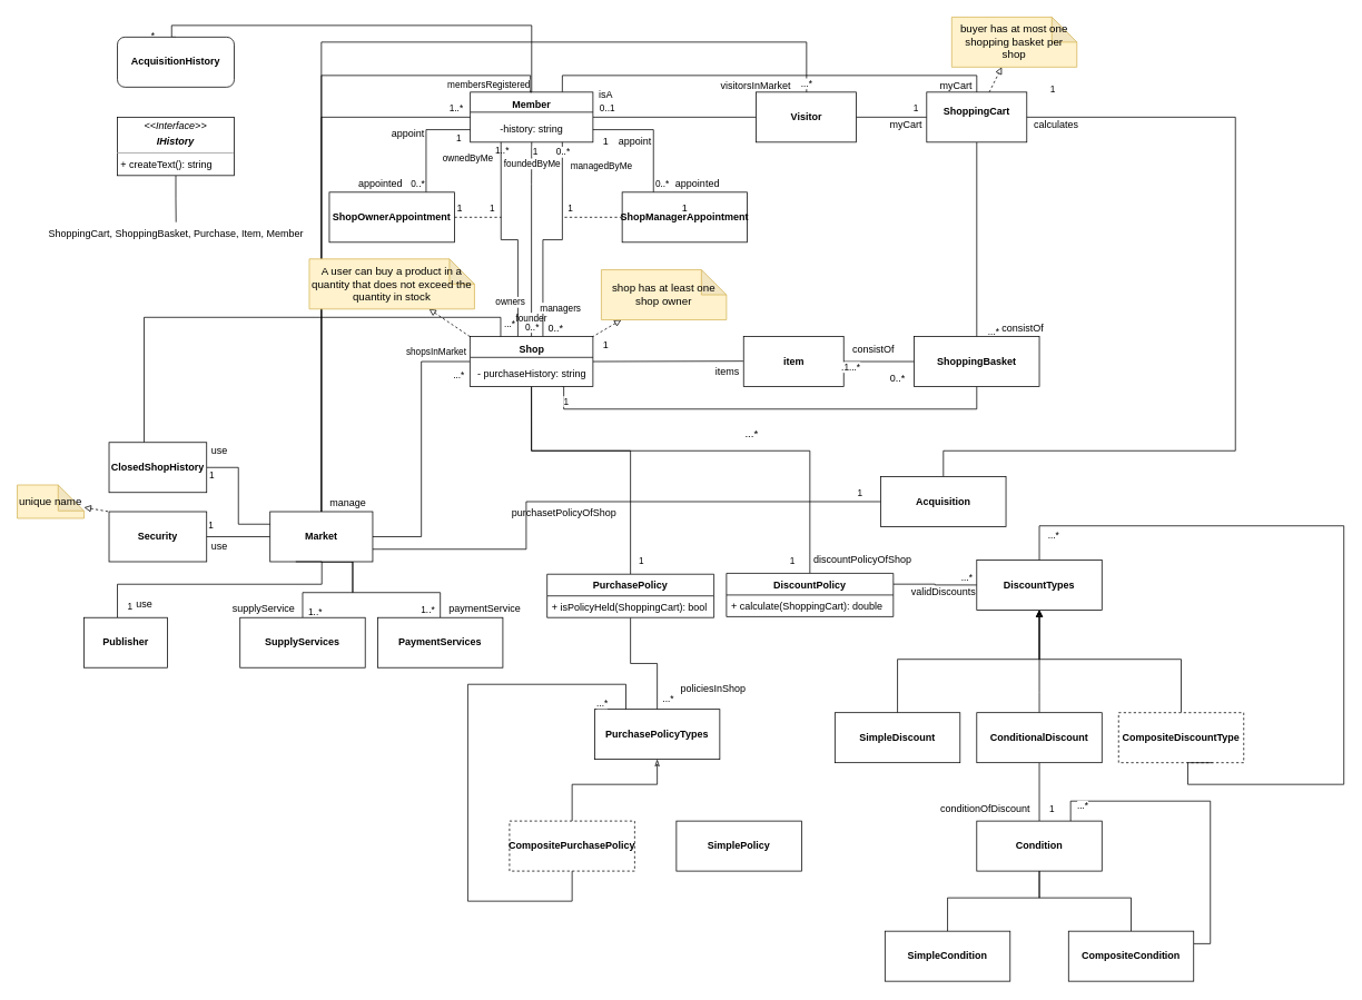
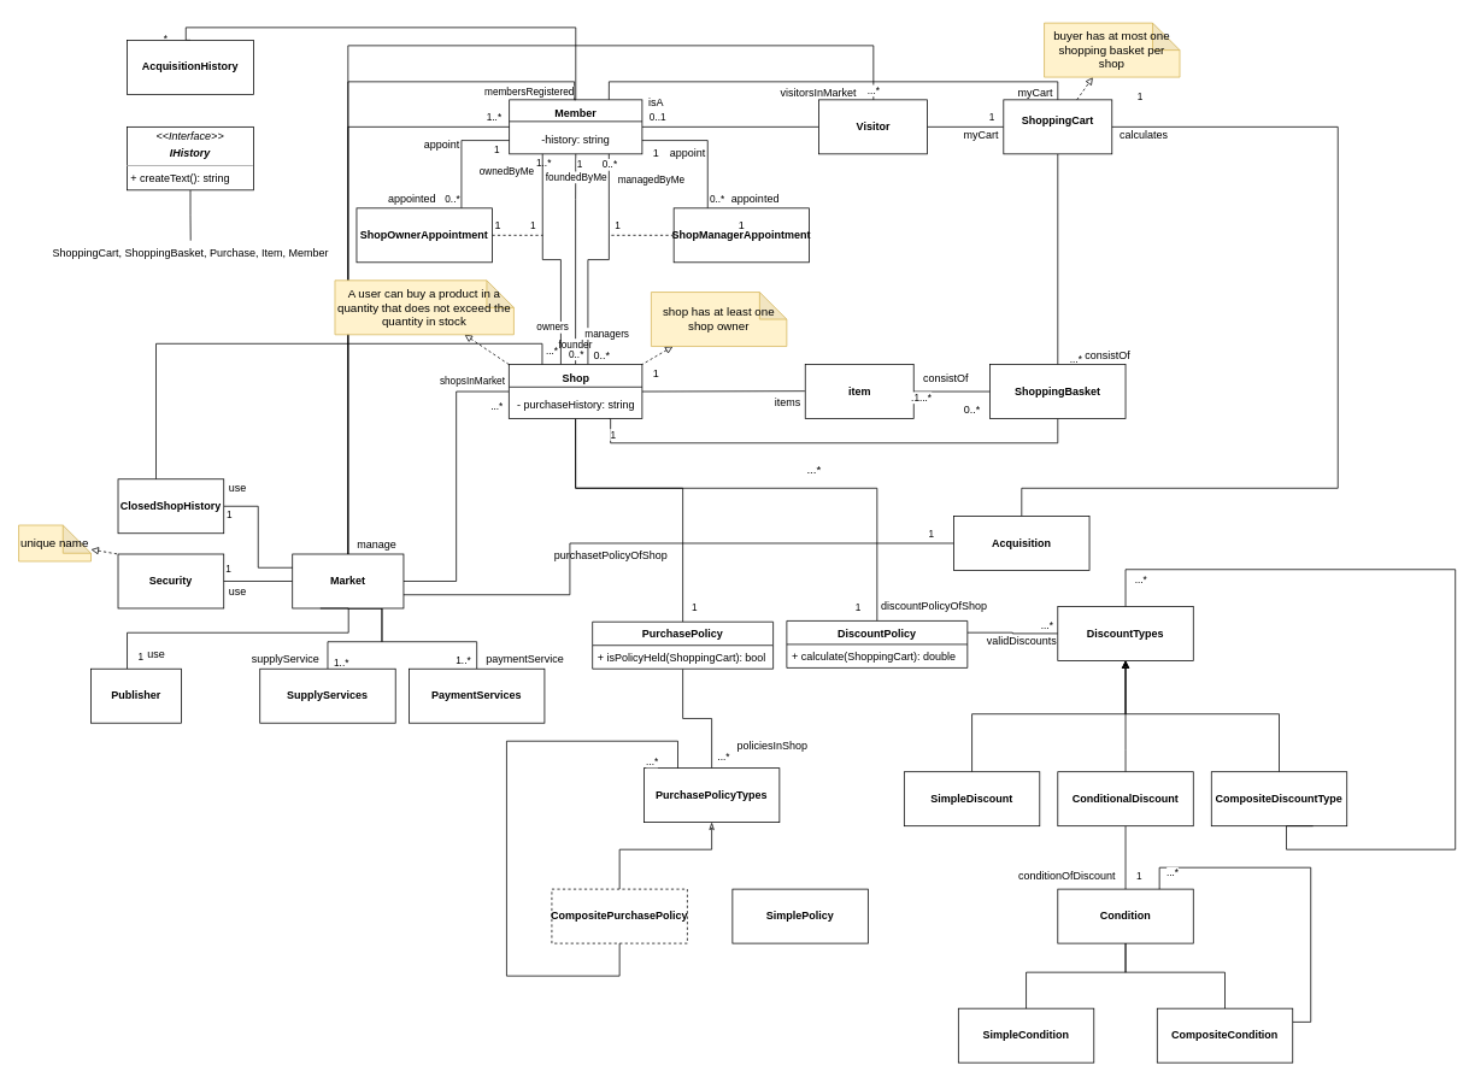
- <mxCell id="57" value="buyer has at most one shopping basket per shop" style="shape=note;whiteSpace=wrap;html=1;backgroundOutline=1;darkOpacity=0.05;fontSize=13;fillColor=#fff2cc;strokeColor=#d6b656;" parent="1" vertex="1"><mxGeometry x="1140" y="20" width="150" height="60" as="geometry" /></mxCell>
+ <mxCell id="57" value="buyer has at most one shopping basket per shop" style="shape=note;whiteSpace=wrap;html=1;backgroundOutline=1;darkOpacity=0.05;fontSize=13;fillColor=#fff2cc;strokeColor=#d6b656;" parent="1" vertex="1"><mxGeometry x="1155" y="25" width="150" height="60" as="geometry" /></mxCell>
- <mxCell id="110" value="&lt;b&gt;AcquisitionHistory&lt;/b&gt;" style="whiteSpace=wrap;html=1;rounded=1;" parent="1" vertex="1"><mxGeometry x="140" y="44" width="140" height="60" as="geometry" /></mxCell>
+ <mxCell id="110" value="&lt;b&gt;AcquisitionHistory&lt;/b&gt;" style="rounded=0;whiteSpace=wrap;html=1;" parent="1" vertex="1"><mxGeometry x="140" y="44" width="140" height="60" as="geometry" /></mxCell>
- <mxCell id="114" value="&lt;span style=&quot;font-weight: 700&quot;&gt;CompositeDiscountType&lt;br&gt;&lt;/span&gt;" style="rounded=0;whiteSpace=wrap;html=1;dashed=1;" parent="1" vertex="1"><mxGeometry x="1340" y="854" width="150" height="60" as="geometry" /></mxCell>
+ <mxCell id="114" value="&lt;span style=&quot;font-weight: 700&quot;&gt;CompositeDiscountType&lt;br&gt;&lt;/span&gt;" style="rounded=0;whiteSpace=wrap;html=1;" parent="1" vertex="1"><mxGeometry x="1340" y="854" width="150" height="60" as="geometry" /></mxCell>
